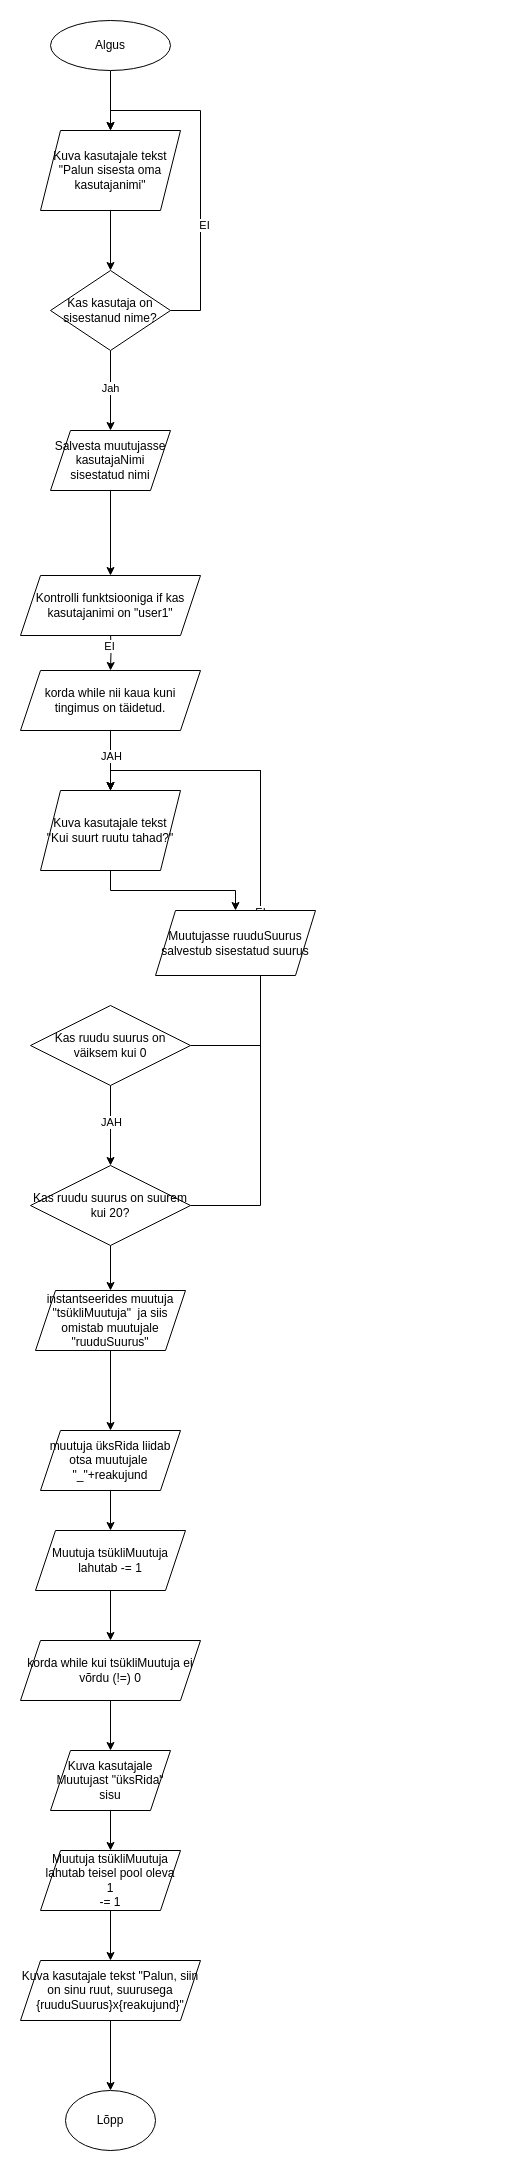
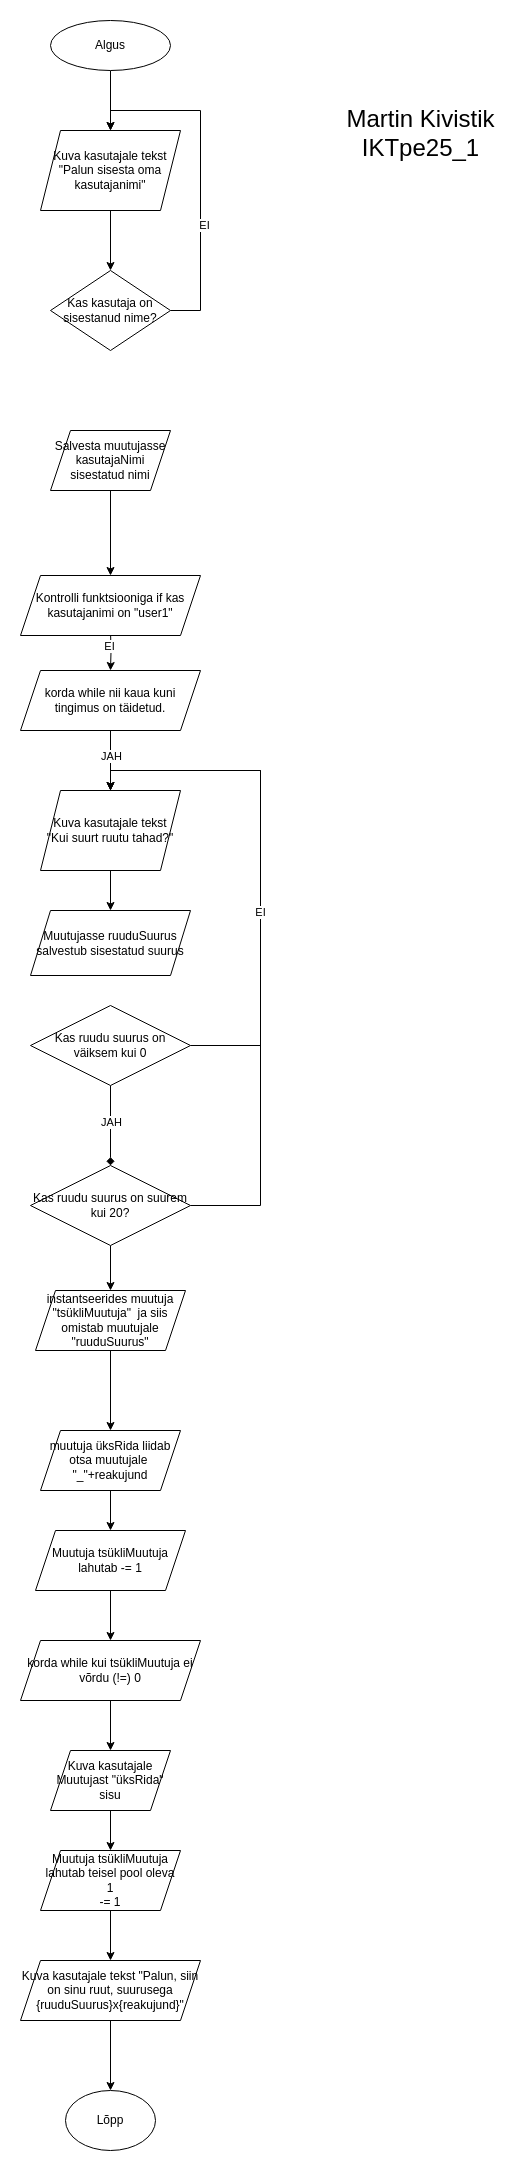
+ <mxCell id="45" value="&lt;font style=&quot;font-size: 24px;&quot;&gt;Martin Kivistik&lt;br&gt;IKTpe25_1&lt;/font&gt;" style="text;html=1;align=center;verticalAlign=middle;resizable=0;points=[];autosize=1;strokeColor=none;fillColor=none;" vertex="1" parent="1"><mxGeometry x="335" y="98" width="170" height="70" as="geometry" /></mxCell>
- <mxCell id="17" value="" style="edgeStyle=orthogonalEdgeStyle;rounded=0;orthogonalLoop=1;jettySize=auto;html=1;" edge="1" parent="1" source="19" target="44"><mxGeometry relative="1" as="geometry" /></mxCell>
- <mxCell id="18" value="Jah" style="edgeLabel;html=1;align=center;verticalAlign=middle;resizable=0;points=[];" vertex="1" connectable="0" parent="17"><mxGeometry x="-0.075" y="-1" relative="1" as="geometry"><mxPoint as="offset" /></mxGeometry></mxCell>
- <mxCell id="10" value="Muutujasse ruuduSuurus salvestub sisestatud suurus" style="shape=parallelogram;perimeter=parallelogramPerimeter;whiteSpace=wrap;html=1;fixedSize=1;" vertex="1" parent="1"><mxGeometry x="155" y="910" width="160" height="65" as="geometry" /></mxCell>
+ <mxCell id="10" value="Muutujasse ruuduSuurus salvestub sisestatud suurus" style="shape=parallelogram;perimeter=parallelogramPerimeter;whiteSpace=wrap;html=1;fixedSize=1;" vertex="1" parent="1"><mxGeometry x="30" y="910" width="160" height="65" as="geometry" /></mxCell>
- <mxCell id="2" value="" style="edgeStyle=orthogonalEdgeStyle;rounded=0;orthogonalLoop=1;jettySize=auto;html=1;" edge="1" parent="1" source="5" target="9"><mxGeometry relative="1" as="geometry" /></mxCell>
+ <mxCell id="2" value="" style="edgeStyle=orthogonalEdgeStyle;rounded=0;orthogonalLoop=1;jettySize=auto;html=1;endArrow=diamond;" edge="1" parent="1" source="5" target="9"><mxGeometry relative="1" as="geometry" /></mxCell>
